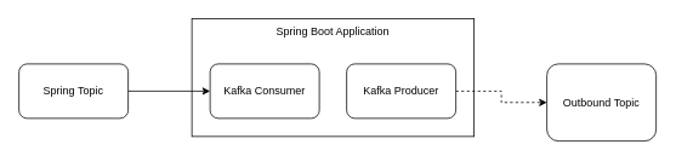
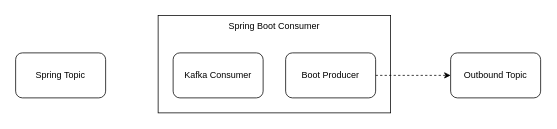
- <mxCell id="5" value="Spring Boot Application" style="text;html=1;align=center;verticalAlign=middle;whiteSpace=wrap;rounded=0;" parent="1" vertex="1"><mxGeometry x="300" y="20" width="130" height="30" as="geometry" /></mxCell>
+ <mxCell id="5" value="Spring Boot Consumer" style="text;html=1;align=center;verticalAlign=middle;whiteSpace=wrap;rounded=0;" parent="1" vertex="1"><mxGeometry x="300" y="20" width="130" height="30" as="geometry" /></mxCell>
- <mxCell id="7" style="edgeStyle=orthogonalEdgeStyle;rounded=0;orthogonalLoop=1;jettySize=auto;html=1;entryX=0;entryY=0.5;entryDx=0;entryDy=0;" edge="1" parent="1" source="8" target="6"><mxGeometry relative="1" as="geometry" /></mxCell>
- <mxCell id="4" value="Kafka Producer" style="rounded=1;whiteSpace=wrap;html=1;" parent="1" vertex="1"><mxGeometry x="380" y="70" width="120" height="60" as="geometry" /></mxCell>
+ <mxCell id="4" value="Boot Producer" style="rounded=1;whiteSpace=wrap;html=1;" parent="1" vertex="1"><mxGeometry x="380" y="70" width="120" height="60" as="geometry" /></mxCell>
- <mxCell id="9" value="Outbound Topic" style="rounded=1;whiteSpace=wrap;html=1;" vertex="1" parent="1"><mxGeometry x="600" y="70" width="120" height="85" as="geometry" /></mxCell>
+ <mxCell id="9" value="Outbound Topic" style="rounded=1;whiteSpace=wrap;html=1;" vertex="1" parent="1"><mxGeometry x="600" y="70" width="120" height="60" as="geometry" /></mxCell>
